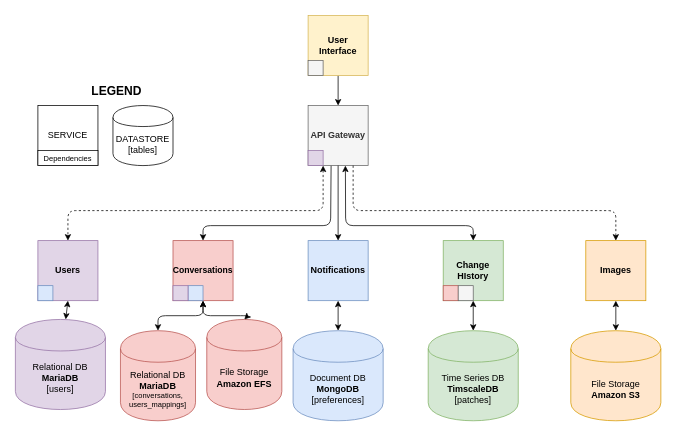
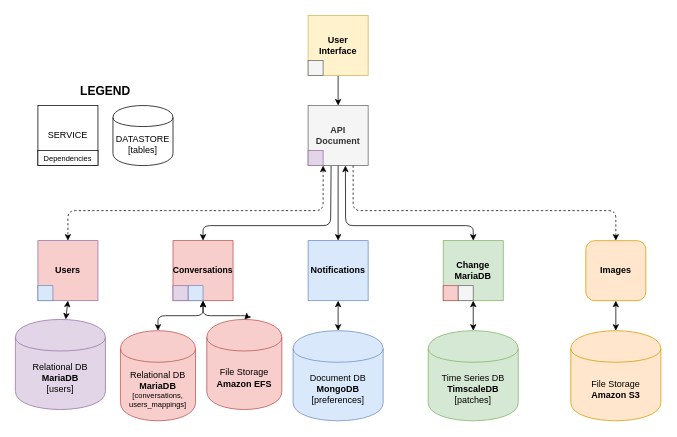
- <mxCell id="25" value="&lt;b style=&quot;font-size: 16px;&quot;&gt;LEGEND&lt;/b&gt;" style="text;html=1;strokeColor=none;fillColor=none;align=center;verticalAlign=middle;whiteSpace=wrap;rounded=0;fontSize=16;" parent="1" vertex="1"><mxGeometry x="135" y="110" width="40" height="20" as="geometry" /></mxCell>
+ <mxCell id="25" value="&lt;b style=&quot;font-size: 16px;&quot;&gt;LEGEND&lt;/b&gt;" style="text;html=1;strokeColor=none;fillColor=none;align=center;verticalAlign=middle;whiteSpace=wrap;rounded=0;fontSize=16;" parent="1" vertex="1"><mxGeometry x="120" y="110" width="40" height="20" as="geometry" /></mxCell>
- <mxCell id="14" value="&lt;b&gt;API Gateway&lt;/b&gt;" style="whiteSpace=wrap;html=1;aspect=fixed;fillColor=#f5f5f5;strokeColor=#666666;fontColor=#333333;" parent="1" vertex="1"><mxGeometry x="410" y="140" width="80" height="80" as="geometry" /></mxCell>
+ <mxCell id="14" value="&lt;b&gt;API Document&lt;/b&gt;" style="whiteSpace=wrap;html=1;aspect=fixed;fillColor=#f5f5f5;strokeColor=#666666;fontColor=#333333;" parent="1" vertex="1"><mxGeometry x="410" y="140" width="80" height="80" as="geometry" /></mxCell>
- <mxCell id="7" value="&lt;b&gt;Users&lt;/b&gt;" style="whiteSpace=wrap;html=1;aspect=fixed;fillColor=#e1d5e7;strokeColor=#9673a6;" parent="1" vertex="1"><mxGeometry x="50" y="320" width="80" height="80" as="geometry" /></mxCell>
+ <mxCell id="7" value="&lt;b&gt;Users&lt;/b&gt;" style="whiteSpace=wrap;html=1;aspect=fixed;fillColor=#f8cecc;strokeColor=#9673a6;" parent="1" vertex="1"><mxGeometry x="50" y="320" width="80" height="80" as="geometry" /></mxCell>
- <mxCell id="4" value="&lt;b&gt;Change HIstory&lt;br&gt;&lt;/b&gt;" style="whiteSpace=wrap;html=1;aspect=fixed;fillColor=#d5e8d4;strokeColor=#82b366;" parent="1" vertex="1"><mxGeometry x="590" y="320" width="80" height="80" as="geometry" /></mxCell>
+ <mxCell id="4" value="&lt;b&gt;Change MariaDB&lt;br&gt;&lt;/b&gt;" style="whiteSpace=wrap;html=1;aspect=fixed;fillColor=#d5e8d4;strokeColor=#82b366;" parent="1" vertex="1"><mxGeometry x="590" y="320" width="80" height="80" as="geometry" /></mxCell>
- <mxCell id="29" value="&lt;b&gt;Images&lt;/b&gt;" style="whiteSpace=wrap;html=1;aspect=fixed;fillColor=#ffe6cc;strokeColor=#d79b00;" parent="1" vertex="1"><mxGeometry x="780" y="320" width="80" height="80" as="geometry" /></mxCell>
+ <mxCell id="29" value="&lt;b&gt;Images&lt;/b&gt;" style="whiteSpace=wrap;html=1;aspect=fixed;fillColor=#ffe6cc;strokeColor=#d79b00;rounded=1;" parent="1" vertex="1"><mxGeometry x="780" y="320" width="80" height="80" as="geometry" /></mxCell>
